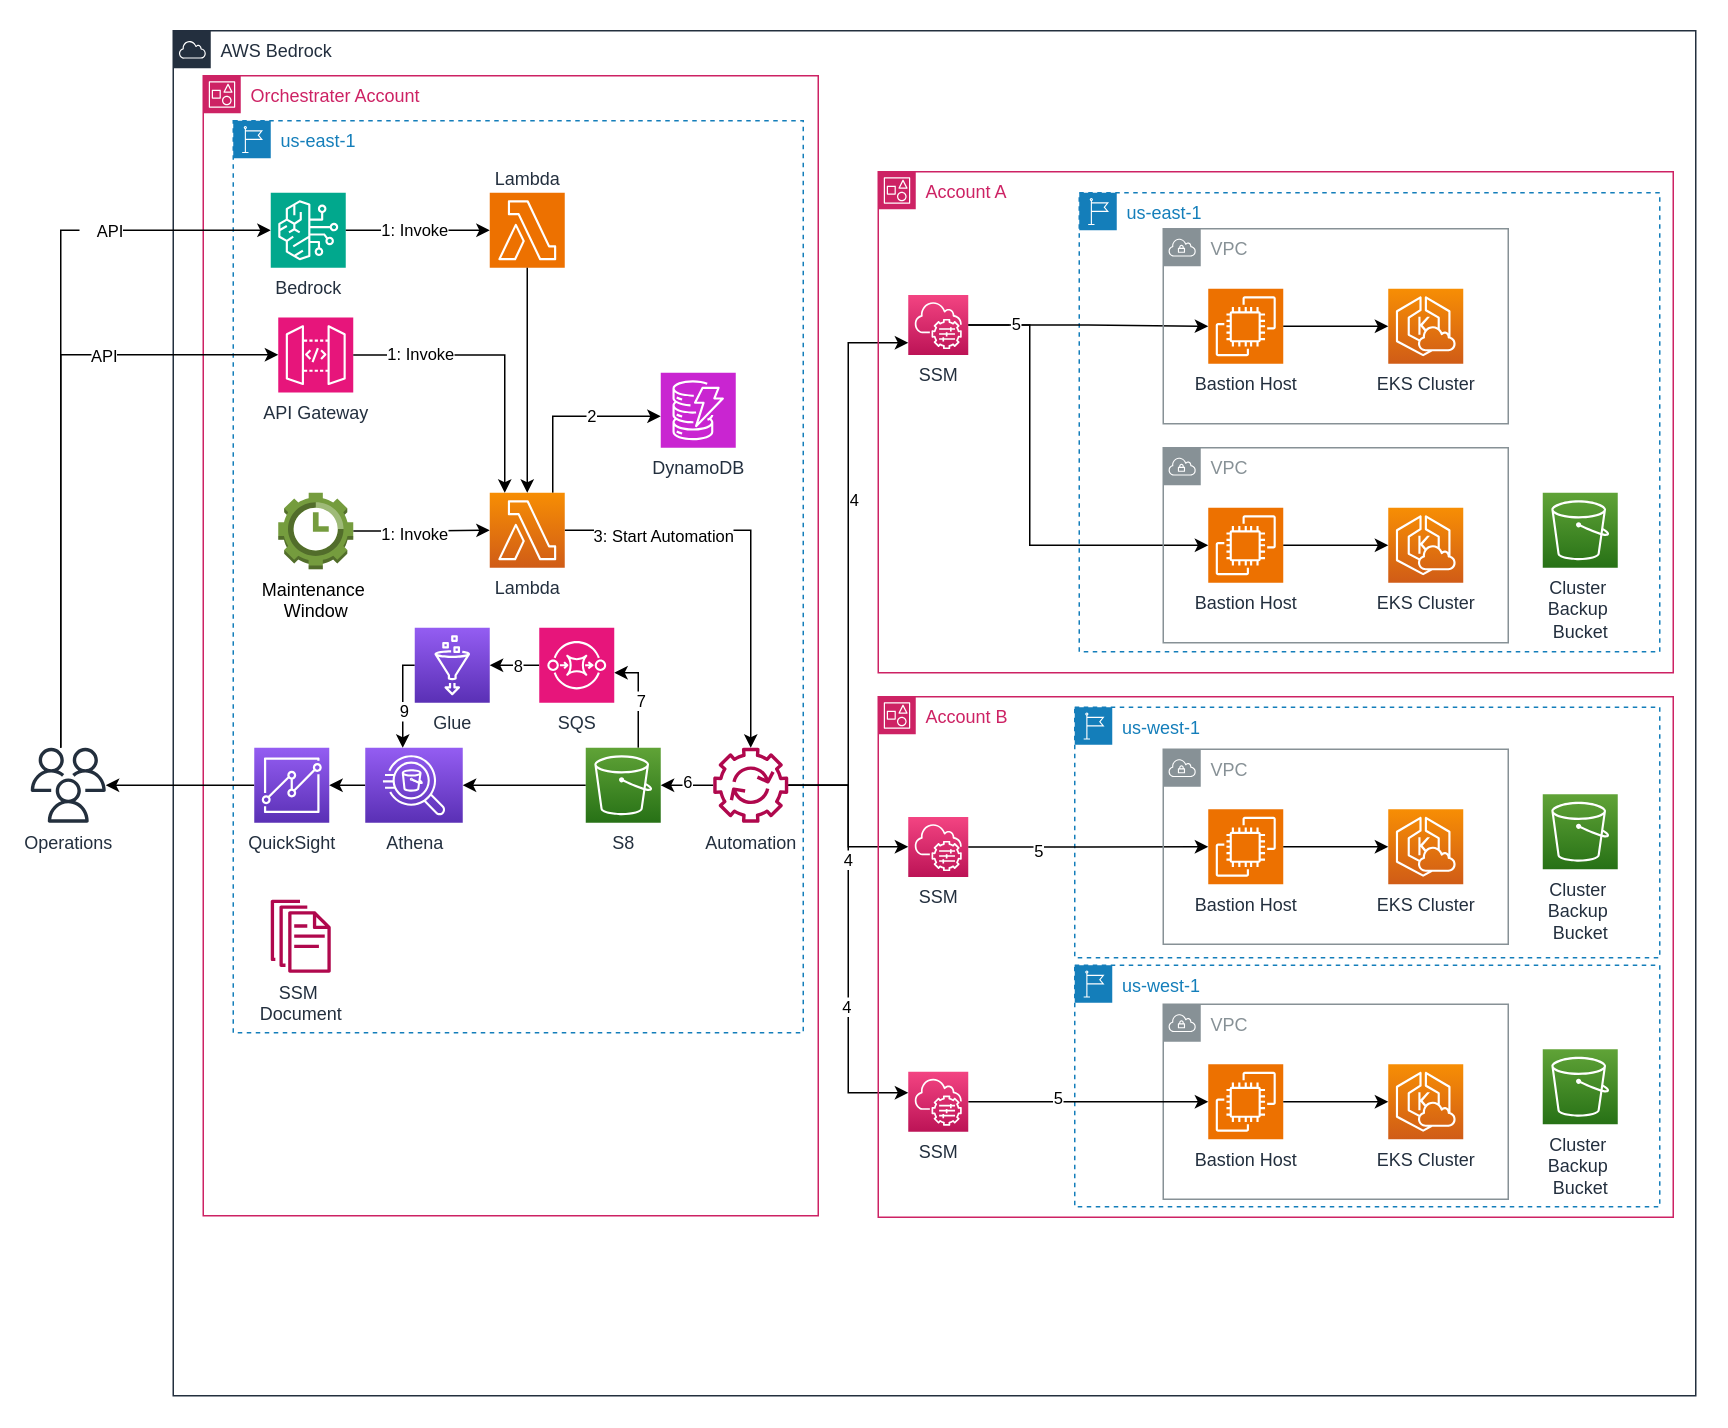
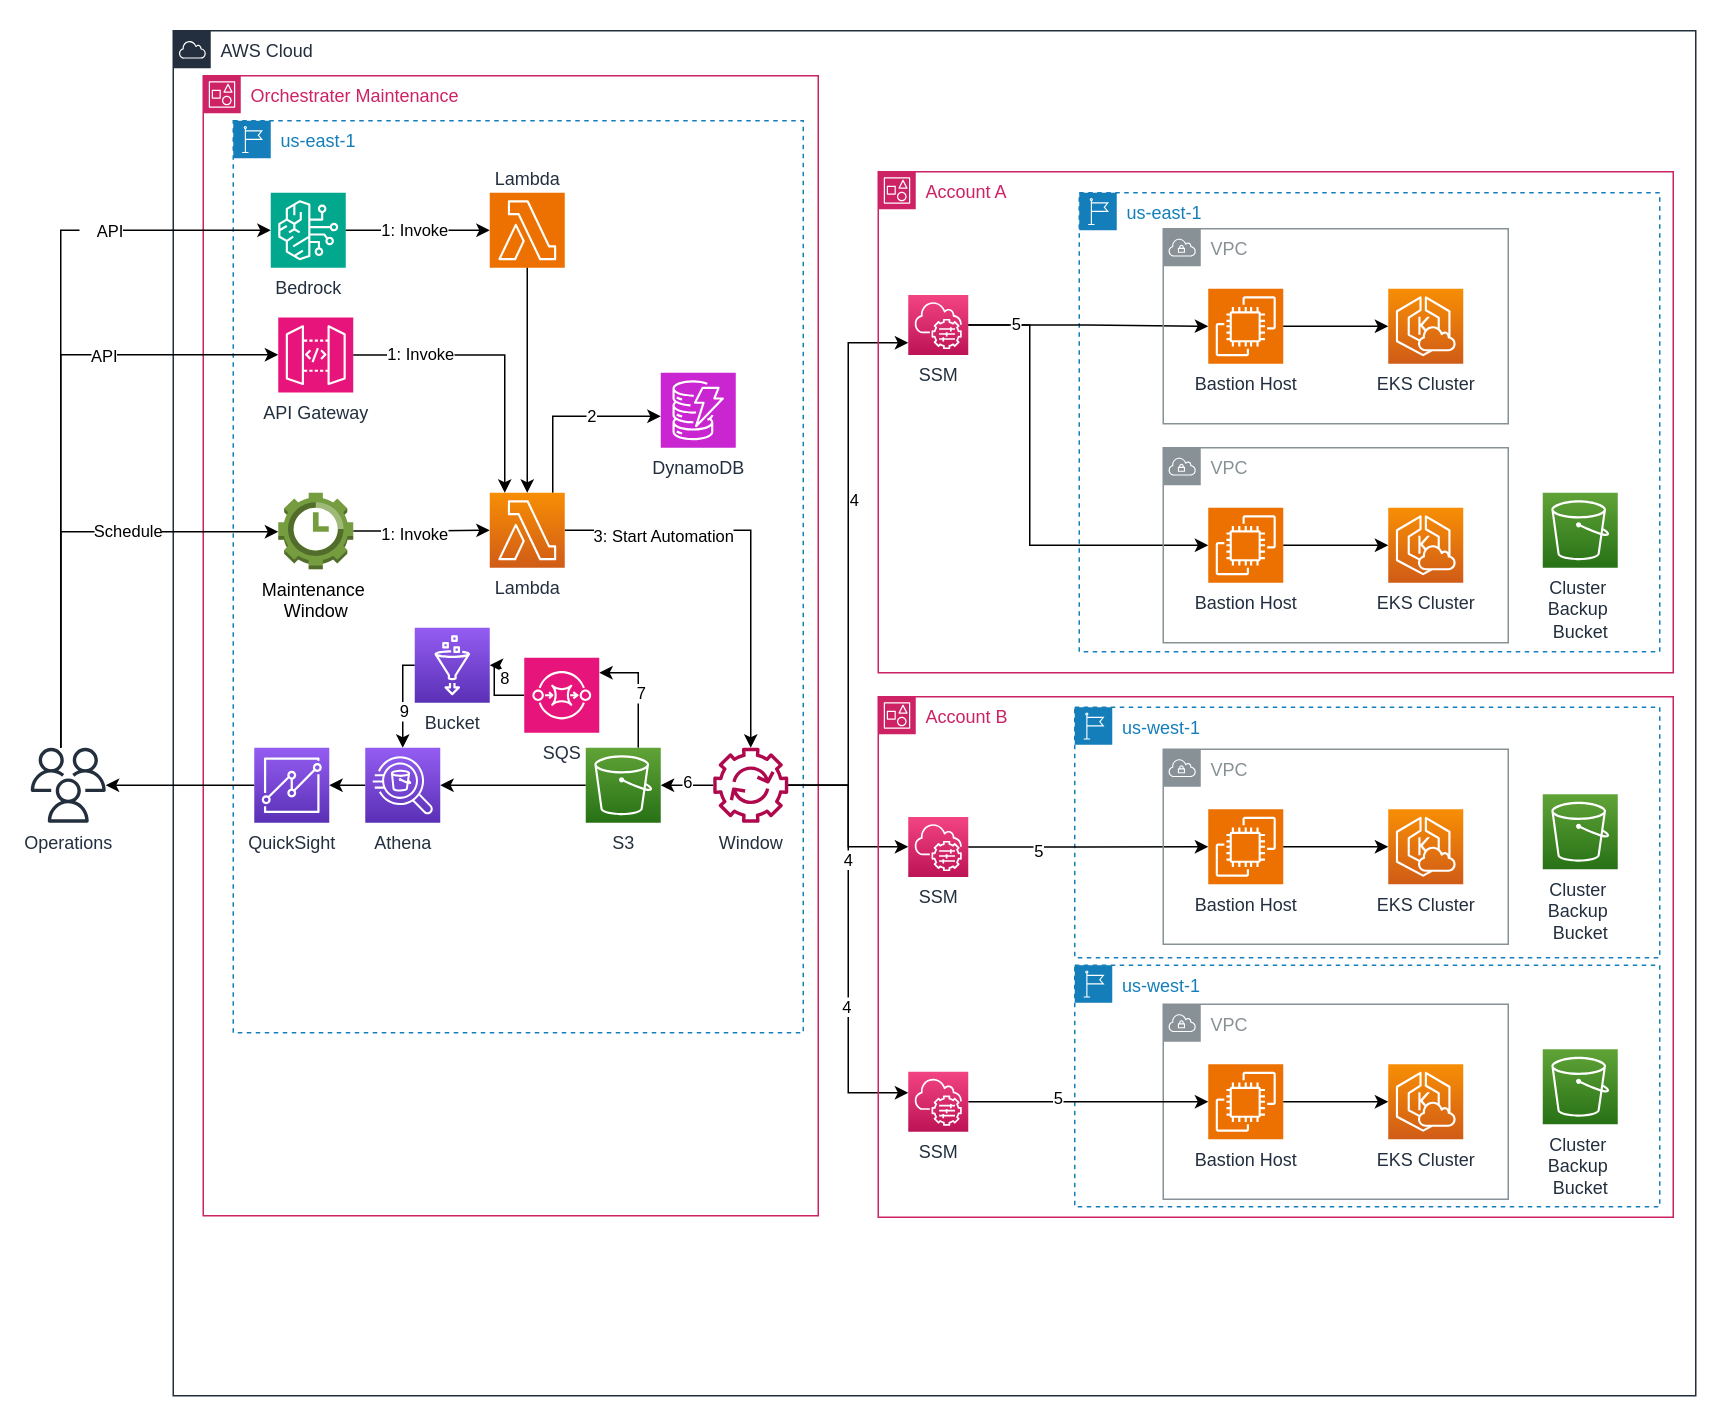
- <mxCell id="2" value="AWS Bedrock" style="points=[[0,0],[0.25,0],[0.5,0],[0.75,0],[1,0],[1,0.25],[1,0.5],[1,0.75],[1,1],[0.75,1],[0.5,1],[0.25,1],[0,1],[0,0.75],[0,0.5],[0,0.25]];outlineConnect=0;gradientColor=none;html=1;whiteSpace=wrap;fontSize=12;fontStyle=0;container=0;pointerEvents=0;collapsible=0;recursiveResize=0;shape=mxgraph.aws4.group;grIcon=mxgraph.aws4.group_aws_cloud;strokeColor=#232F3E;fillColor=none;verticalAlign=top;align=left;spacingLeft=30;fontColor=#232F3E;dashed=0;" vertex="1" parent="1"><mxGeometry x="115" y="20" width="1015" height="910" as="geometry" /></mxCell>
+ <mxCell id="2" value="AWS Cloud" style="points=[[0,0],[0.25,0],[0.5,0],[0.75,0],[1,0],[1,0.25],[1,0.5],[1,0.75],[1,1],[0.75,1],[0.5,1],[0.25,1],[0,1],[0,0.75],[0,0.5],[0,0.25]];outlineConnect=0;gradientColor=none;html=1;whiteSpace=wrap;fontSize=12;fontStyle=0;container=0;pointerEvents=0;collapsible=0;recursiveResize=0;shape=mxgraph.aws4.group;grIcon=mxgraph.aws4.group_aws_cloud;strokeColor=#232F3E;fillColor=none;verticalAlign=top;align=left;spacingLeft=30;fontColor=#232F3E;dashed=0;" vertex="1" parent="1"><mxGeometry x="115" y="20" width="1015" height="910" as="geometry" /></mxCell>
- <mxCell id="3" value="Orchestrater Account" style="points=[[0,0],[0.25,0],[0.5,0],[0.75,0],[1,0],[1,0.25],[1,0.5],[1,0.75],[1,1],[0.75,1],[0.5,1],[0.25,1],[0,1],[0,0.75],[0,0.5],[0,0.25]];outlineConnect=0;gradientColor=none;html=1;whiteSpace=wrap;fontSize=12;fontStyle=0;container=0;pointerEvents=0;collapsible=0;recursiveResize=0;shape=mxgraph.aws4.group;grIcon=mxgraph.aws4.group_account;strokeColor=#CD2264;fillColor=none;verticalAlign=top;align=left;spacingLeft=30;fontColor=#CD2264;dashed=0;" vertex="1" parent="1"><mxGeometry x="135" y="50" width="410" height="760" as="geometry" /></mxCell>
+ <mxCell id="3" value="Orchestrater Maintenance" style="points=[[0,0],[0.25,0],[0.5,0],[0.75,0],[1,0],[1,0.25],[1,0.5],[1,0.75],[1,1],[0.75,1],[0.5,1],[0.25,1],[0,1],[0,0.75],[0,0.5],[0,0.25]];outlineConnect=0;gradientColor=none;html=1;whiteSpace=wrap;fontSize=12;fontStyle=0;container=0;pointerEvents=0;collapsible=0;recursiveResize=0;shape=mxgraph.aws4.group;grIcon=mxgraph.aws4.group_account;strokeColor=#CD2264;fillColor=none;verticalAlign=top;align=left;spacingLeft=30;fontColor=#CD2264;dashed=0;" vertex="1" parent="1"><mxGeometry x="135" y="50" width="410" height="760" as="geometry" /></mxCell>
+ <mxCell id="29" style="edgeStyle=orthogonalEdgeStyle;rounded=0;orthogonalLoop=1;jettySize=auto;html=1;" edge="1" parent="1" source="35" target="17"><mxGeometry relative="1" as="geometry"><Array as="points"><mxPoint x="40" y="354" /></Array></mxGeometry></mxCell>
+ <mxCell id="30" value="Schedule" style="edgeLabel;html=1;align=center;verticalAlign=middle;resizable=0;points=[];" vertex="1" connectable="0" parent="29"><mxGeometry x="0.204" y="1" relative="1" as="geometry"><mxPoint x="14" as="offset" /></mxGeometry></mxCell>
- <mxCell id="83" value="SQS" style="sketch=0;points=[[0,0,0],[0.25,0,0],[0.5,0,0],[0.75,0,0],[1,0,0],[0,1,0],[0.25,1,0],[0.5,1,0],[0.75,1,0],[1,1,0],[0,0.25,0],[0,0.5,0],[0,0.75,0],[1,0.25,0],[1,0.5,0],[1,0.75,0]];outlineConnect=0;fontColor=#232F3E;fillColor=#E7157B;strokeColor=#ffffff;dashed=0;verticalLabelPosition=bottom;verticalAlign=top;align=center;html=1;fontSize=12;fontStyle=0;aspect=fixed;shape=mxgraph.aws4.resourceIcon;resIcon=mxgraph.aws4.sqs;" vertex="1" parent="1"><mxGeometry x="359" y="418" width="50" height="50" as="geometry" /></mxCell>
+ <mxCell id="83" value="SQS" style="sketch=0;points=[[0,0,0],[0.25,0,0],[0.5,0,0],[0.75,0,0],[1,0,0],[0,1,0],[0.25,1,0],[0.5,1,0],[0.75,1,0],[1,1,0],[0,0.25,0],[0,0.5,0],[0,0.75,0],[1,0.25,0],[1,0.5,0],[1,0.75,0]];outlineConnect=0;fontColor=#232F3E;fillColor=#E7157B;strokeColor=#ffffff;dashed=0;verticalLabelPosition=bottom;verticalAlign=top;align=center;html=1;fontSize=12;fontStyle=0;aspect=fixed;shape=mxgraph.aws4.resourceIcon;resIcon=mxgraph.aws4.sqs;" vertex="1" parent="1"><mxGeometry x="349" y="438" width="50" height="50" as="geometry" /></mxCell>
- <mxCell id="80" value="Glue" style="sketch=0;points=[[0,0,0],[0.25,0,0],[0.5,0,0],[0.75,0,0],[1,0,0],[0,1,0],[0.25,1,0],[0.5,1,0],[0.75,1,0],[1,1,0],[0,0.25,0],[0,0.5,0],[0,0.75,0],[1,0.25,0],[1,0.5,0],[1,0.75,0]];outlineConnect=0;fontColor=#232F3E;gradientColor=#945DF2;gradientDirection=north;fillColor=#5A30B5;strokeColor=#ffffff;dashed=0;verticalLabelPosition=bottom;verticalAlign=top;align=center;html=1;fontSize=12;fontStyle=0;aspect=fixed;shape=mxgraph.aws4.resourceIcon;resIcon=mxgraph.aws4.glue;" vertex="1" parent="1"><mxGeometry x="276" y="418" width="50" height="50" as="geometry" /></mxCell>
+ <mxCell id="80" value="Bucket" style="sketch=0;points=[[0,0,0],[0.25,0,0],[0.5,0,0],[0.75,0,0],[1,0,0],[0,1,0],[0.25,1,0],[0.5,1,0],[0.75,1,0],[1,1,0],[0,0.25,0],[0,0.5,0],[0,0.75,0],[1,0.25,0],[1,0.5,0],[1,0.75,0]];outlineConnect=0;fontColor=#232F3E;gradientColor=#945DF2;gradientDirection=north;fillColor=#5A30B5;strokeColor=#ffffff;dashed=0;verticalLabelPosition=bottom;verticalAlign=top;align=center;html=1;fontSize=12;fontStyle=0;aspect=fixed;shape=mxgraph.aws4.resourceIcon;resIcon=mxgraph.aws4.glue;" vertex="1" parent="1"><mxGeometry x="276" y="418" width="50" height="50" as="geometry" /></mxCell>
- <mxCell id="37" value="Athena" style="sketch=0;points=[[0,0,0],[0.25,0,0],[0.5,0,0],[0.75,0,0],[1,0,0],[0,1,0],[0.25,1,0],[0.5,1,0],[0.75,1,0],[1,1,0],[0,0.25,0],[0,0.5,0],[0,0.75,0],[1,0.25,0],[1,0.5,0],[1,0.75,0]];outlineConnect=0;fontColor=#232F3E;gradientColor=#945DF2;gradientDirection=north;fillColor=#5A30B5;strokeColor=#ffffff;dashed=0;verticalLabelPosition=bottom;verticalAlign=top;align=center;html=1;fontSize=12;fontStyle=0;aspect=fixed;shape=mxgraph.aws4.resourceIcon;resIcon=mxgraph.aws4.athena;" vertex="1" parent="1"><mxGeometry x="243" y="498" width="65" height="50" as="geometry" /></mxCell>
+ <mxCell id="37" value="Athena" style="sketch=0;points=[[0,0,0],[0.25,0,0],[0.5,0,0],[0.75,0,0],[1,0,0],[0,1,0],[0.25,1,0],[0.5,1,0],[0.75,1,0],[1,1,0],[0,0.25,0],[0,0.5,0],[0,0.75,0],[1,0.25,0],[1,0.5,0],[1,0.75,0]];outlineConnect=0;fontColor=#232F3E;gradientColor=#945DF2;gradientDirection=north;fillColor=#5A30B5;strokeColor=#ffffff;dashed=0;verticalLabelPosition=bottom;verticalAlign=top;align=center;html=1;fontSize=12;fontStyle=0;aspect=fixed;shape=mxgraph.aws4.resourceIcon;resIcon=mxgraph.aws4.athena;" vertex="1" parent="1"><mxGeometry x="243" y="498" width="50" height="50" as="geometry" /></mxCell>
- <mxCell id="26" value="S8" style="sketch=0;points=[[0,0,0],[0.25,0,0],[0.5,0,0],[0.75,0,0],[1,0,0],[0,1,0],[0.25,1,0],[0.5,1,0],[0.75,1,0],[1,1,0],[0,0.25,0],[0,0.5,0],[0,0.75,0],[1,0.25,0],[1,0.5,0],[1,0.75,0]];outlineConnect=0;fontColor=#232F3E;gradientColor=#60A337;gradientDirection=north;fillColor=#277116;strokeColor=#ffffff;dashed=0;verticalLabelPosition=bottom;verticalAlign=top;align=center;html=1;fontSize=12;fontStyle=0;aspect=fixed;shape=mxgraph.aws4.resourceIcon;resIcon=mxgraph.aws4.s3;" vertex="1" parent="1"><mxGeometry x="390" y="498" width="50" height="50" as="geometry" /></mxCell>
+ <mxCell id="26" value="S3" style="sketch=0;points=[[0,0,0],[0.25,0,0],[0.5,0,0],[0.75,0,0],[1,0,0],[0,1,0],[0.25,1,0],[0.5,1,0],[0.75,1,0],[1,1,0],[0,0.25,0],[0,0.5,0],[0,0.75,0],[1,0.25,0],[1,0.5,0],[1,0.75,0]];outlineConnect=0;fontColor=#232F3E;gradientColor=#60A337;gradientDirection=north;fillColor=#277116;strokeColor=#ffffff;dashed=0;verticalLabelPosition=bottom;verticalAlign=top;align=center;html=1;fontSize=12;fontStyle=0;aspect=fixed;shape=mxgraph.aws4.resourceIcon;resIcon=mxgraph.aws4.s3;" vertex="1" parent="1"><mxGeometry x="390" y="498" width="50" height="50" as="geometry" /></mxCell>
- <mxCell id="13" value="Automation" style="sketch=0;outlineConnect=0;fontColor=#232F3E;gradientColor=none;fillColor=#B0084D;strokeColor=none;dashed=0;verticalLabelPosition=bottom;verticalAlign=top;align=center;html=1;fontSize=12;fontStyle=0;aspect=fixed;pointerEvents=1;shape=mxgraph.aws4.automation;" vertex="1" parent="1"><mxGeometry x="475" y="498" width="50" height="50" as="geometry" /></mxCell>
+ <mxCell id="13" value="Window" style="sketch=0;outlineConnect=0;fontColor=#232F3E;gradientColor=none;fillColor=#B0084D;strokeColor=none;dashed=0;verticalLabelPosition=bottom;verticalAlign=top;align=center;html=1;fontSize=12;fontStyle=0;aspect=fixed;pointerEvents=1;shape=mxgraph.aws4.automation;" vertex="1" parent="1"><mxGeometry x="475" y="498" width="50" height="50" as="geometry" /></mxCell>
- <mxCell id="14" value="&lt;div&gt;SSM&amp;nbsp;&lt;/div&gt;&lt;div&gt;Document&lt;/div&gt;" style="sketch=0;outlineConnect=0;fontColor=#232F3E;gradientColor=none;fillColor=#B0084D;strokeColor=none;dashed=0;verticalLabelPosition=bottom;verticalAlign=top;align=center;html=1;fontSize=12;fontStyle=0;aspect=fixed;pointerEvents=1;shape=mxgraph.aws4.documents;" vertex="1" parent="1"><mxGeometry x="180" y="599.24" width="40" height="48.75" as="geometry" /></mxCell>
